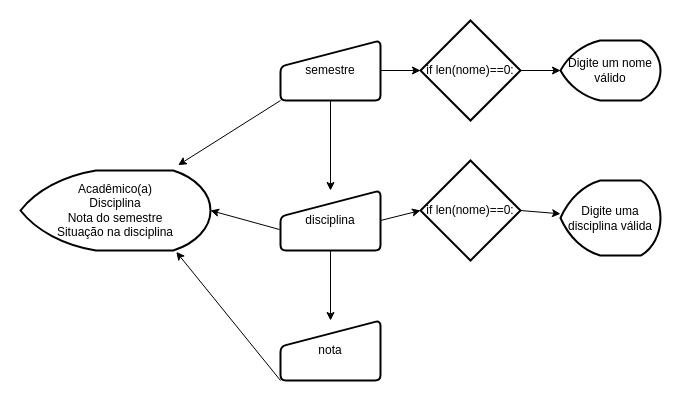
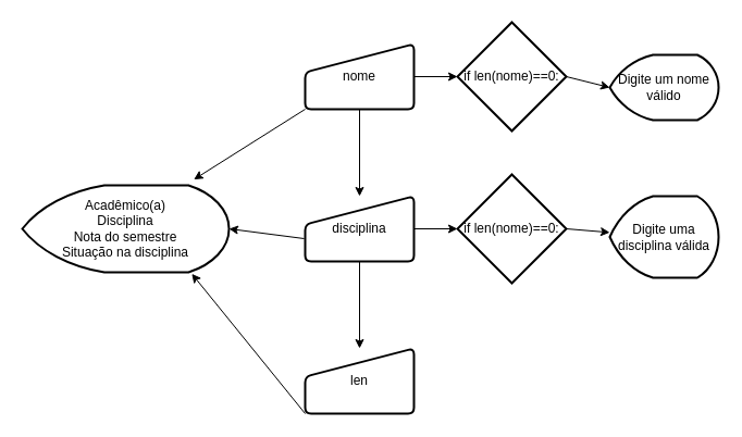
- <mxCell id="2" value="semestre" style="html=1;strokeWidth=2;shape=manualInput;whiteSpace=wrap;rounded=1;size=26;arcSize=11;" parent="1" vertex="1"><mxGeometry x="280" y="40" width="100" height="60" as="geometry" /></mxCell>
+ <mxCell id="2" value="nome" style="html=1;strokeWidth=2;shape=manualInput;whiteSpace=wrap;rounded=1;size=26;arcSize=11;" parent="1" vertex="1"><mxGeometry x="280" y="40" width="100" height="60" as="geometry" /></mxCell>
- <mxCell id="8" value="Digite um nome válido" style="strokeWidth=2;html=1;shape=mxgraph.flowchart.display;whiteSpace=wrap;" vertex="1" parent="1"><mxGeometry x="560" y="40" width="100" height="60" as="geometry" /></mxCell>
+ <mxCell id="8" value="Digite um nome válido" style="strokeWidth=2;html=1;shape=mxgraph.flowchart.display;whiteSpace=wrap;" vertex="1" parent="1"><mxGeometry x="560" y="50" width="100" height="60" as="geometry" /></mxCell>
- <mxCell id="3" value="disciplina" style="html=1;strokeWidth=2;shape=manualInput;whiteSpace=wrap;rounded=1;size=26;arcSize=11;" parent="1" vertex="1"><mxGeometry x="280" y="190" width="100" height="60" as="geometry" /></mxCell>
+ <mxCell id="3" value="disciplina" style="html=1;strokeWidth=2;shape=manualInput;whiteSpace=wrap;rounded=1;size=26;arcSize=11;" parent="1" vertex="1"><mxGeometry x="280" y="180" width="100" height="60" as="geometry" /></mxCell>
- <mxCell id="4" value="nota" style="html=1;strokeWidth=2;shape=manualInput;whiteSpace=wrap;rounded=1;size=26;arcSize=11;" parent="1" vertex="1"><mxGeometry x="280" y="320" width="100" height="60" as="geometry" /></mxCell>
+ <mxCell id="4" value="len" style="html=1;strokeWidth=2;shape=manualInput;whiteSpace=wrap;rounded=1;size=26;arcSize=11;" parent="1" vertex="1"><mxGeometry x="280" y="320" width="100" height="60" as="geometry" /></mxCell>
